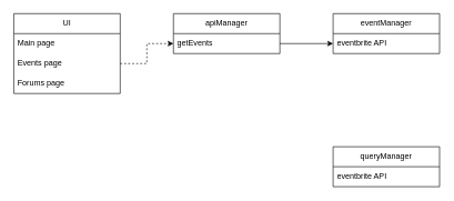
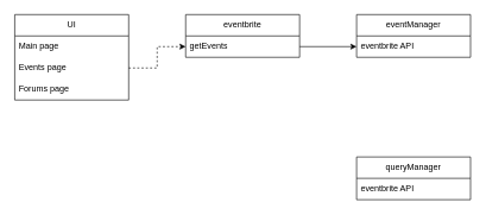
- <mxCell id="6" value="apiManager" style="swimlane;fontStyle=0;childLayout=stackLayout;horizontal=1;startSize=30;horizontalStack=0;resizeParent=1;resizeParentMax=0;resizeLast=0;collapsible=1;marginBottom=0;whiteSpace=wrap;html=1;" vertex="1" parent="1"><mxGeometry x="260" y="20" width="160" height="60" as="geometry" /></mxCell>
+ <mxCell id="6" value="eventbrite" style="swimlane;fontStyle=0;childLayout=stackLayout;horizontal=1;startSize=30;horizontalStack=0;resizeParent=1;resizeParentMax=0;resizeLast=0;collapsible=1;marginBottom=0;whiteSpace=wrap;html=1;" vertex="1" parent="1"><mxGeometry x="260" y="20" width="160" height="60" as="geometry" /></mxCell>
